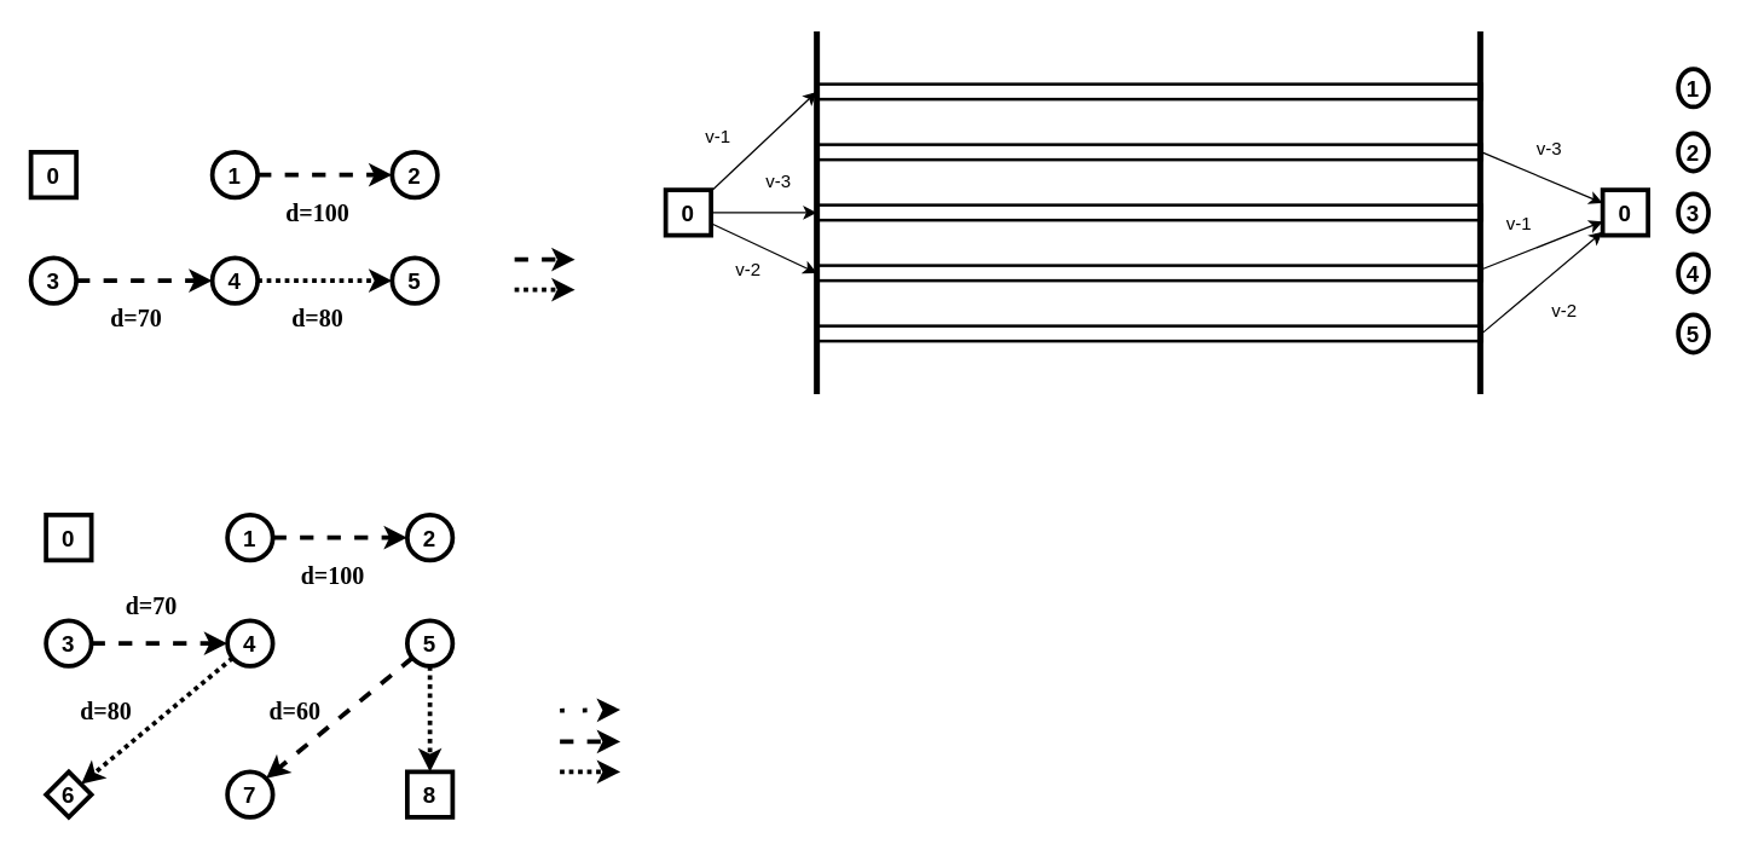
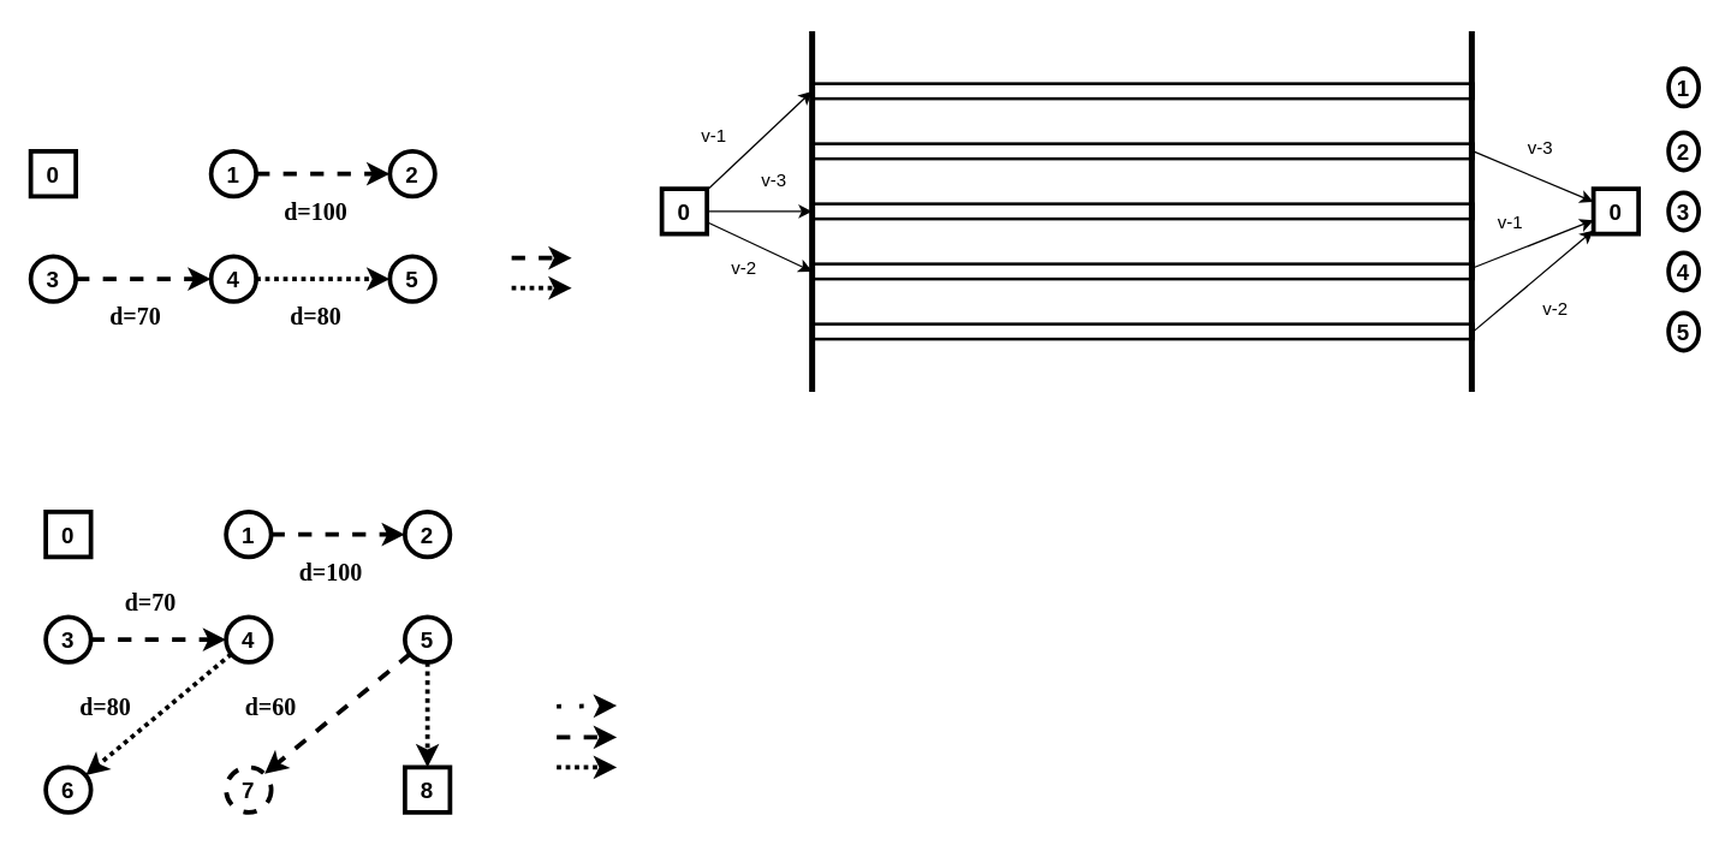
- <mxCell id="20" value="&lt;b&gt;&lt;font style=&quot;font-size: 16px;&quot; face=&quot;Times New Roman&quot;&gt;d=60&lt;/font&gt;&lt;/b&gt;" style="text;html=1;strokeColor=none;fillColor=none;align=center;verticalAlign=middle;whiteSpace=wrap;rounded=0;strokeWidth=3;fontSize=15;" parent="1" vertex="1"><mxGeometry x="165" y="460" width="60" height="20" as="geometry" /></mxCell>
+ <mxCell id="20" value="&lt;b&gt;&lt;font style=&quot;font-size: 16px;&quot; face=&quot;Times New Roman&quot;&gt;d=60&lt;/font&gt;&lt;/b&gt;" style="text;html=1;strokeColor=none;fillColor=none;align=center;verticalAlign=middle;whiteSpace=wrap;rounded=0;strokeWidth=3;fontSize=15;" parent="1" vertex="1"><mxGeometry x="150" y="460" width="60" height="20" as="geometry" /></mxCell>
- <mxCell id="14" value="&lt;span style=&quot;font-size: 15px;&quot;&gt;&lt;b&gt;6&lt;/b&gt;&lt;/span&gt;" style="rhombus;whiteSpace=wrap;html=1;fillColor=none;strokeColor=default;strokeWidth=3;" parent="1" vertex="1"><mxGeometry x="30" y="510" width="30" height="30" as="geometry" /></mxCell>
+ <mxCell id="14" value="&lt;span style=&quot;font-size: 15px;&quot;&gt;&lt;b&gt;6&lt;/b&gt;&lt;/span&gt;" style="ellipse;whiteSpace=wrap;html=1;fillColor=none;strokeColor=default;strokeWidth=3;" parent="1" vertex="1"><mxGeometry x="30" y="510" width="30" height="30" as="geometry" /></mxCell>
- <mxCell id="12" value="&lt;span style=&quot;font-size: 15px;&quot;&gt;&lt;b&gt;7&lt;/b&gt;&lt;/span&gt;" style="ellipse;whiteSpace=wrap;html=1;fillColor=none;strokeColor=default;strokeWidth=3;" parent="1" vertex="1"><mxGeometry x="150" y="510" width="30" height="30" as="geometry" /></mxCell>
+ <mxCell id="12" value="&lt;span style=&quot;font-size: 15px;&quot;&gt;&lt;b&gt;7&lt;/b&gt;&lt;/span&gt;" style="ellipse;whiteSpace=wrap;html=1;fillColor=none;strokeColor=default;strokeWidth=3;dashed=1;" parent="1" vertex="1"><mxGeometry x="150" y="510" width="30" height="30" as="geometry" /></mxCell>
